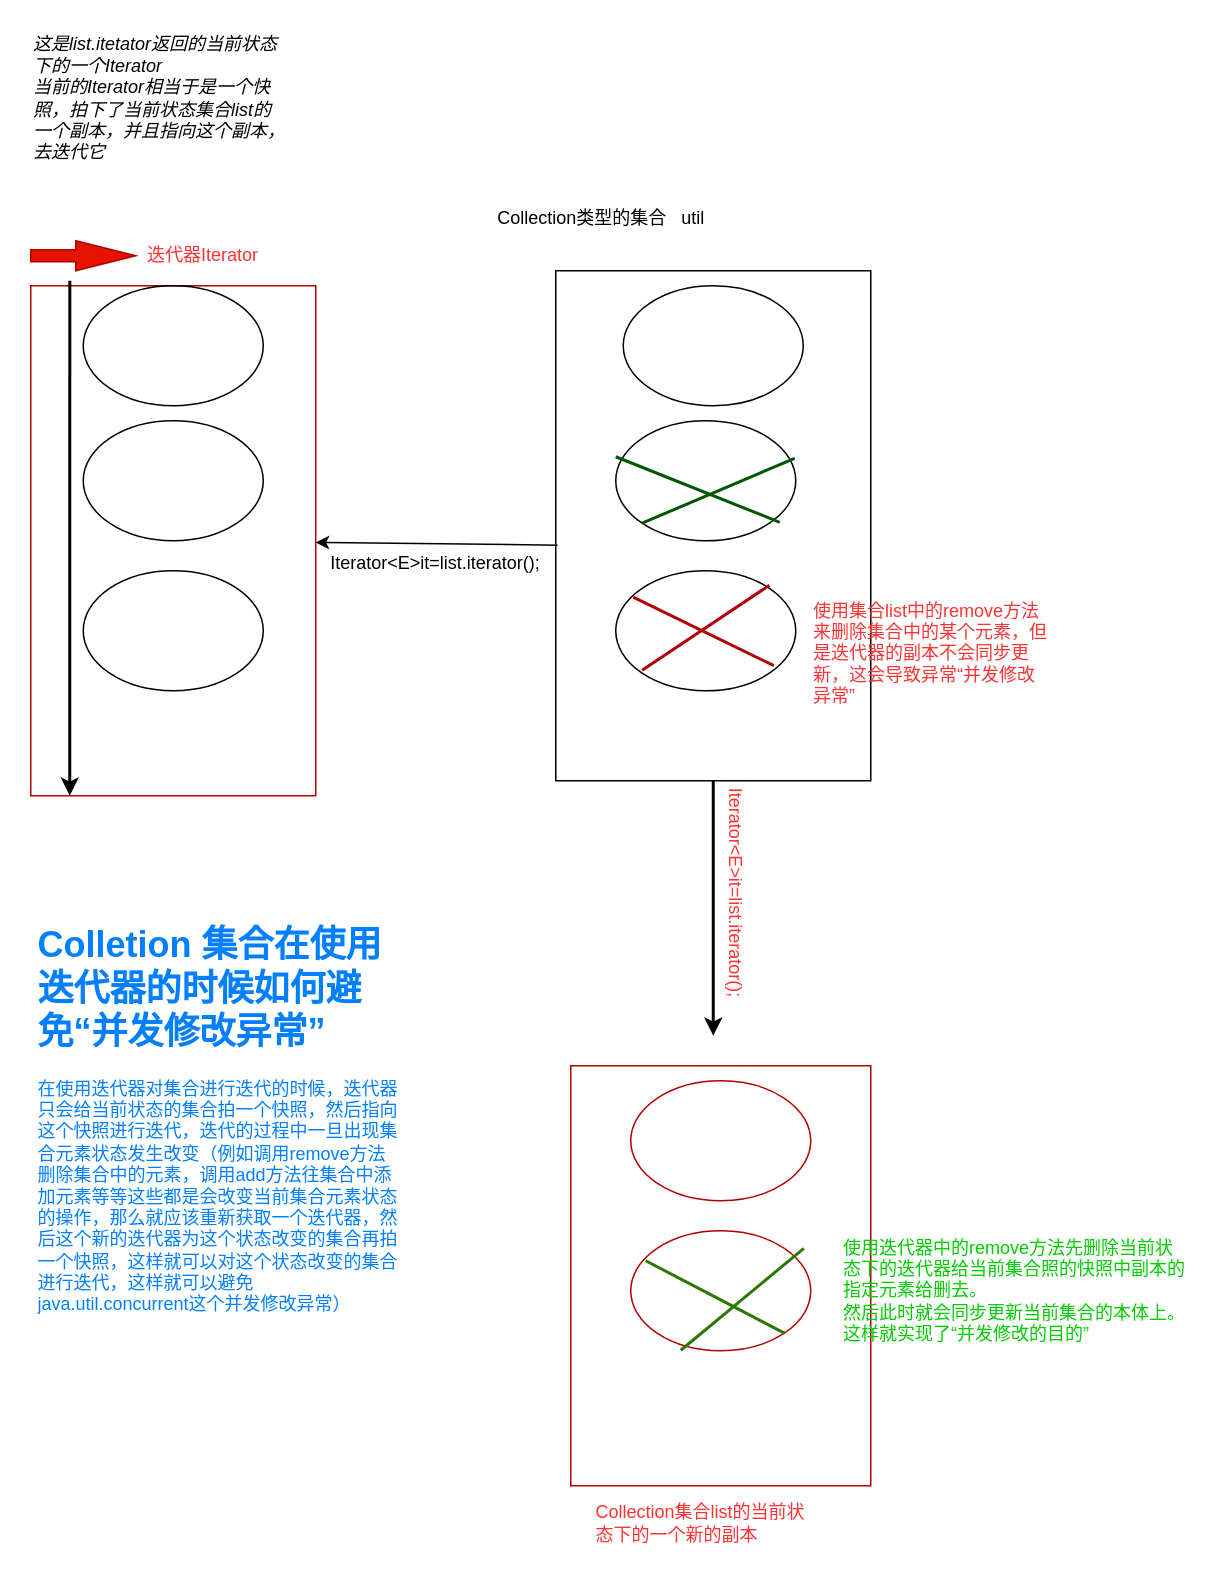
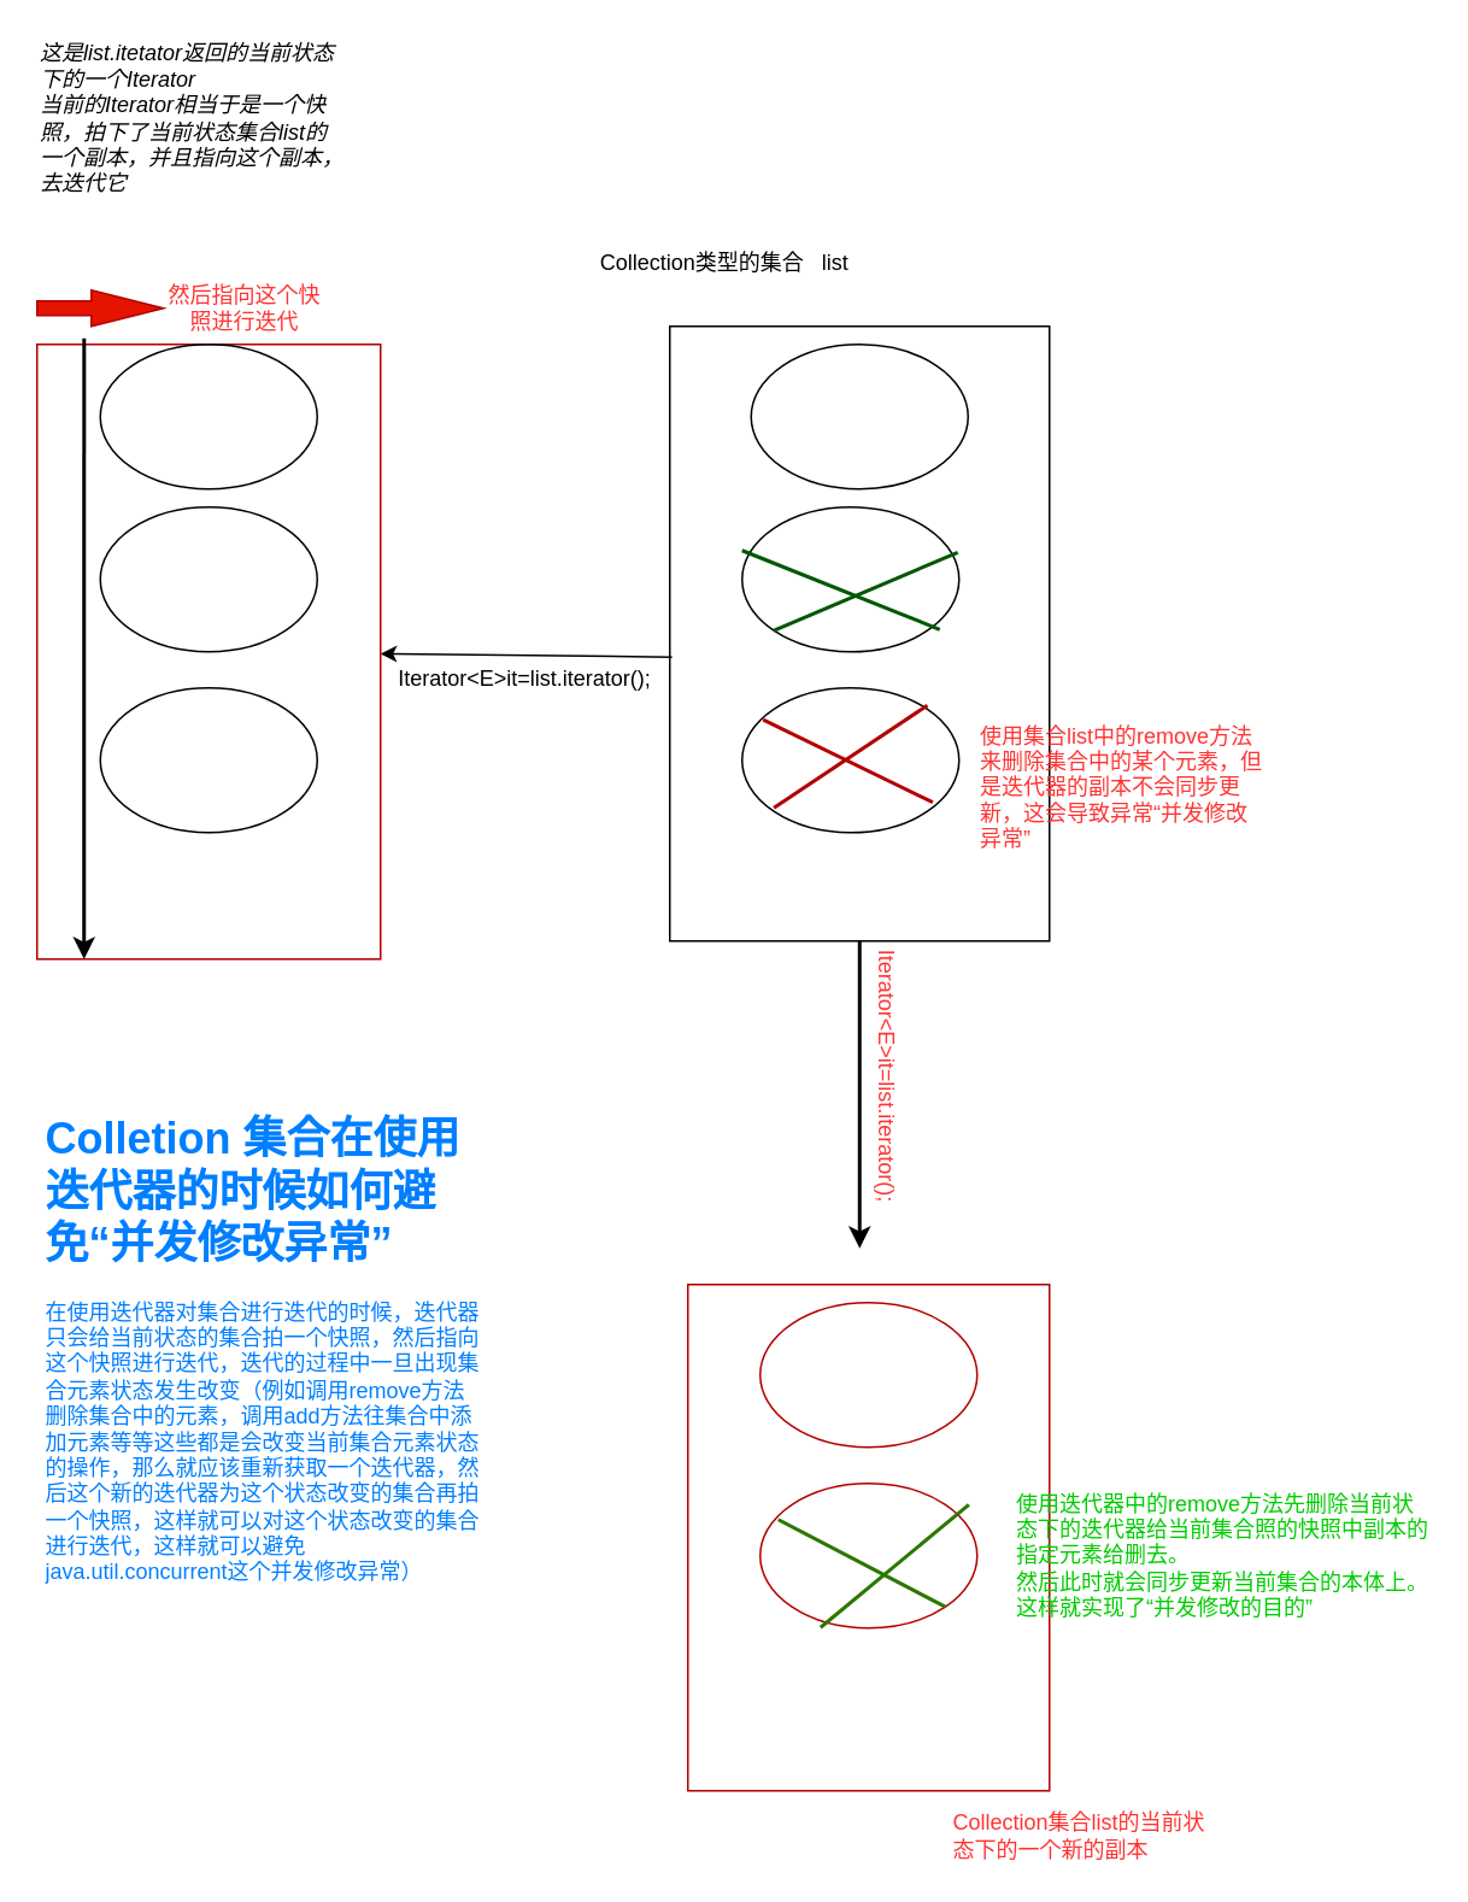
- <mxCell id="6" value="Collection类型的集合&amp;nbsp; &amp;nbsp;util" style="text;html=1;align=center;verticalAlign=middle;resizable=0;points=[];autosize=1;strokeColor=none;fillColor=none;" vertex="1" parent="1"><mxGeometry x="320" y="130" width="160" height="30" as="geometry" /></mxCell>
+ <mxCell id="6" value="Collection类型的集合&amp;nbsp; &amp;nbsp;list" style="text;html=1;align=center;verticalAlign=middle;resizable=0;points=[];autosize=1;strokeColor=none;fillColor=none;" vertex="1" parent="1"><mxGeometry x="320" y="130" width="160" height="30" as="geometry" /></mxCell>
- <mxCell id="16" value="迭代器Iterator" style="text;html=1;align=center;verticalAlign=middle;whiteSpace=wrap;rounded=0;fontColor=#FF3333;" vertex="1" parent="1"><mxGeometry x="90" y="145" width="90" height="50" as="geometry" /></mxCell>
+ <mxCell id="16" value="然后指向这个快照进行迭代" style="text;html=1;align=center;verticalAlign=middle;whiteSpace=wrap;rounded=0;fontColor=#FF3333;" vertex="1" parent="1"><mxGeometry x="90" y="145" width="90" height="50" as="geometry" /></mxCell>
- <mxCell id="23" value="Collection集合list的当前状态下的一个新的副本" style="text;html=1;strokeColor=none;fillColor=none;align=left;verticalAlign=middle;whiteSpace=wrap;rounded=0;fontColor=#FF3333;" vertex="1" parent="1"><mxGeometry x="395" y="1000" width="150" height="30" as="geometry" /></mxCell>
+ <mxCell id="23" value="Collection集合list的当前状态下的一个新的副本" style="text;html=1;strokeColor=none;fillColor=none;align=left;verticalAlign=middle;whiteSpace=wrap;rounded=0;fontColor=#FF3333;" vertex="1" parent="1"><mxGeometry x="525" y="1000" width="150" height="30" as="geometry" /></mxCell>
